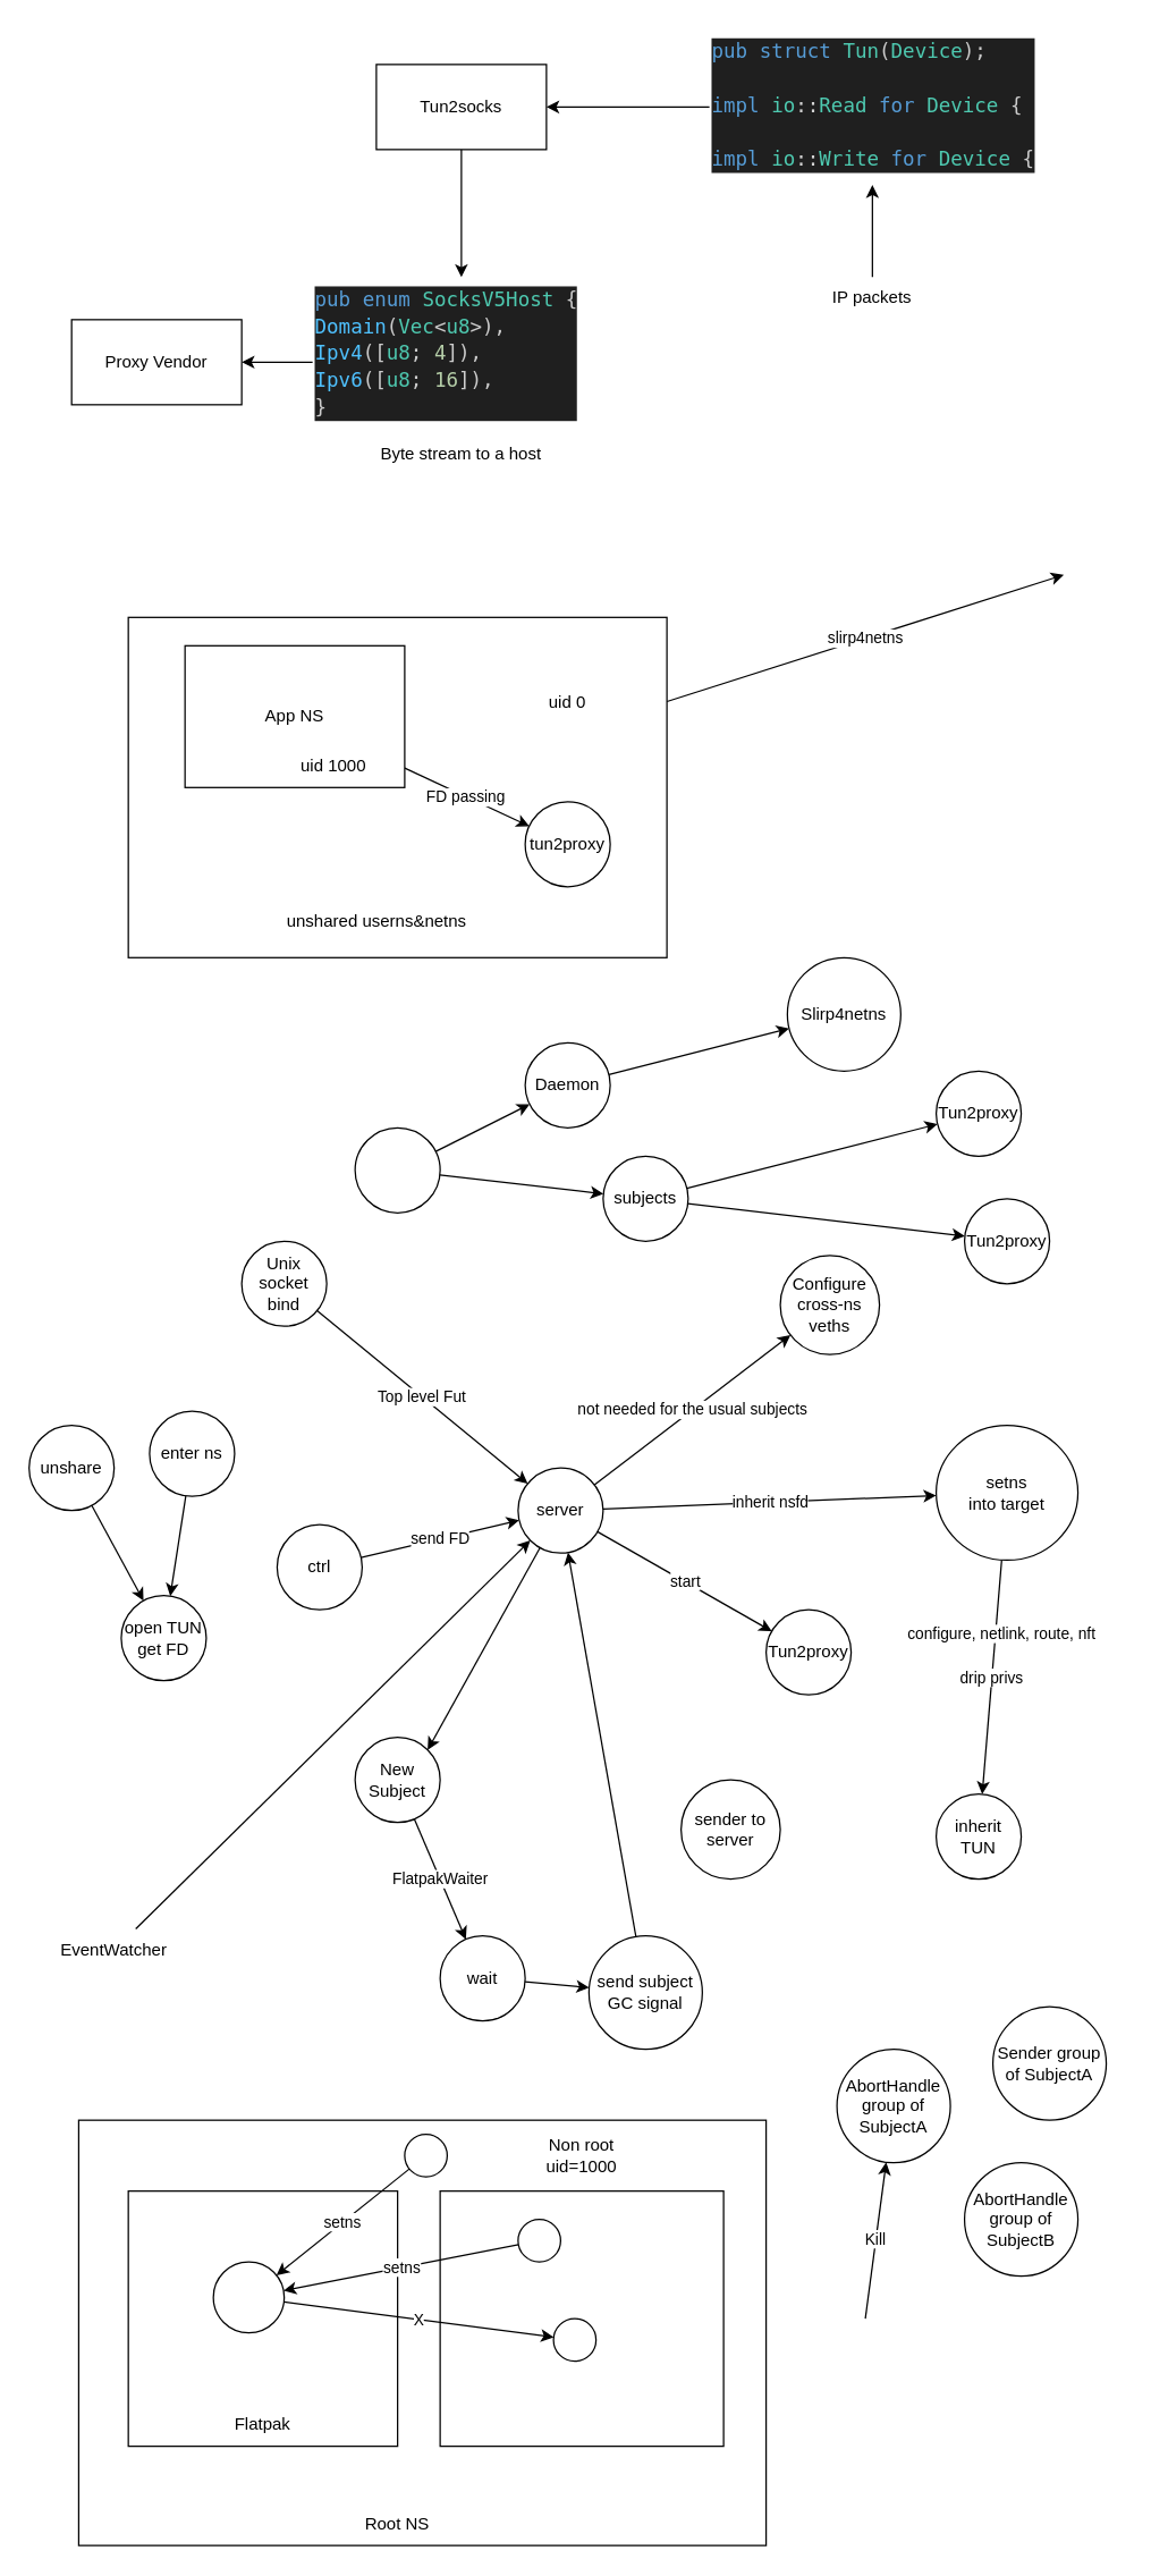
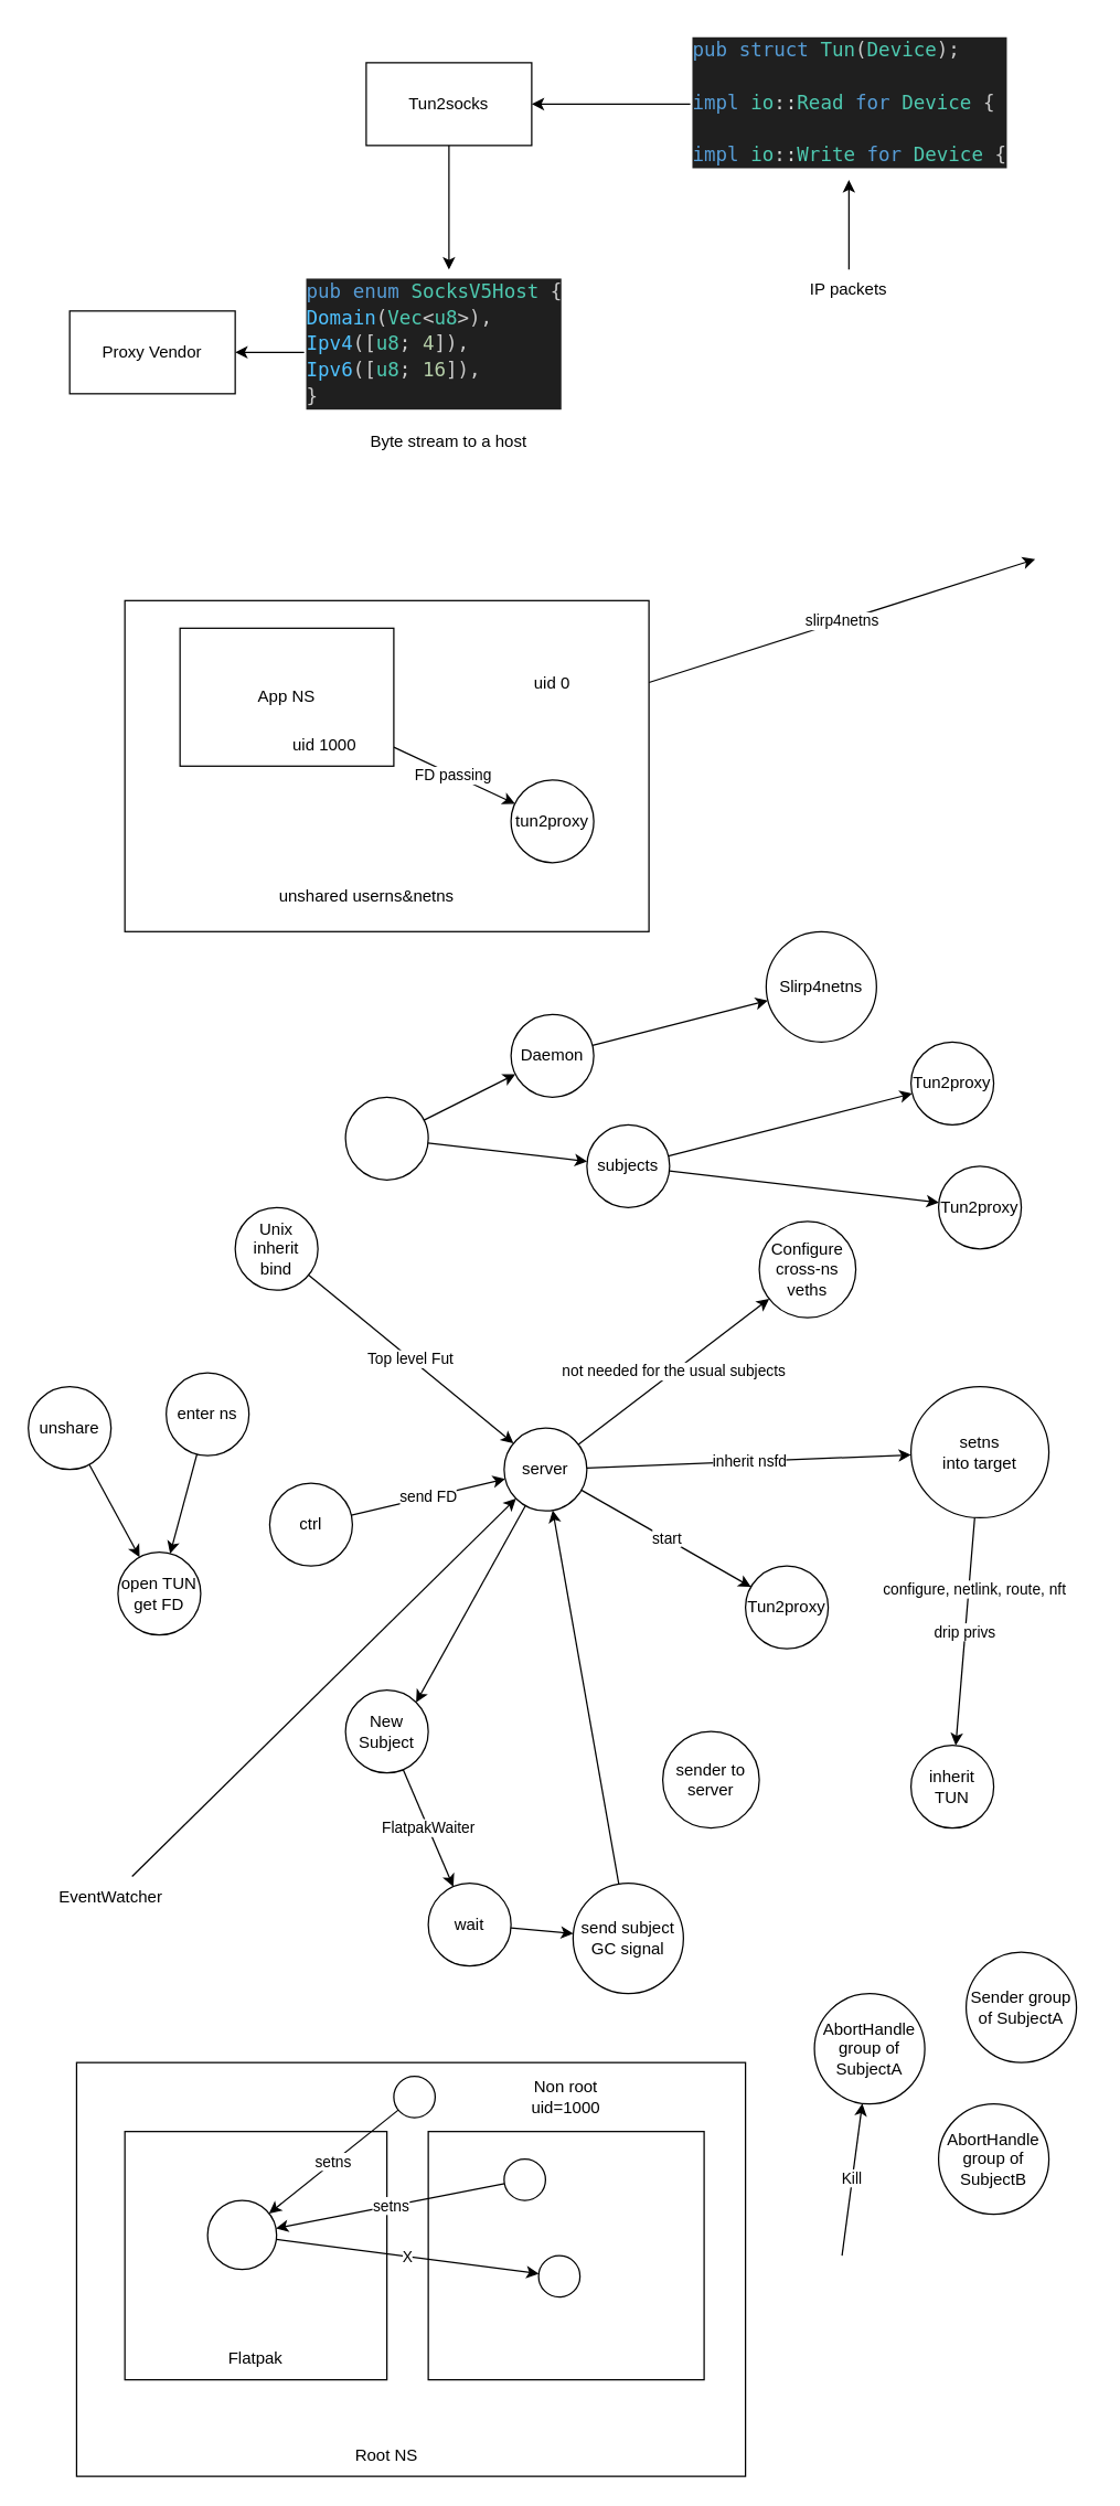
- <mxCell id="77" value="Unix socket bind" style="ellipse;whiteSpace=wrap;html=1;aspect=fixed;" vertex="1" parent="1"><mxGeometry x="170" y="875" width="60" height="60" as="geometry" /></mxCell>
+ <mxCell id="77" value="Unix inherit bind" style="ellipse;whiteSpace=wrap;html=1;aspect=fixed;" vertex="1" parent="1"><mxGeometry x="170" y="875" width="60" height="60" as="geometry" /></mxCell>
- <mxCell id="40" value="enter ns" style="ellipse;whiteSpace=wrap;html=1;aspect=fixed;" parent="1" vertex="1"><mxGeometry x="105" y="995" width="60" height="60" as="geometry" /></mxCell>
+ <mxCell id="40" value="enter ns" style="ellipse;whiteSpace=wrap;html=1;aspect=fixed;" parent="1" vertex="1"><mxGeometry x="120" y="995" width="60" height="60" as="geometry" /></mxCell>
